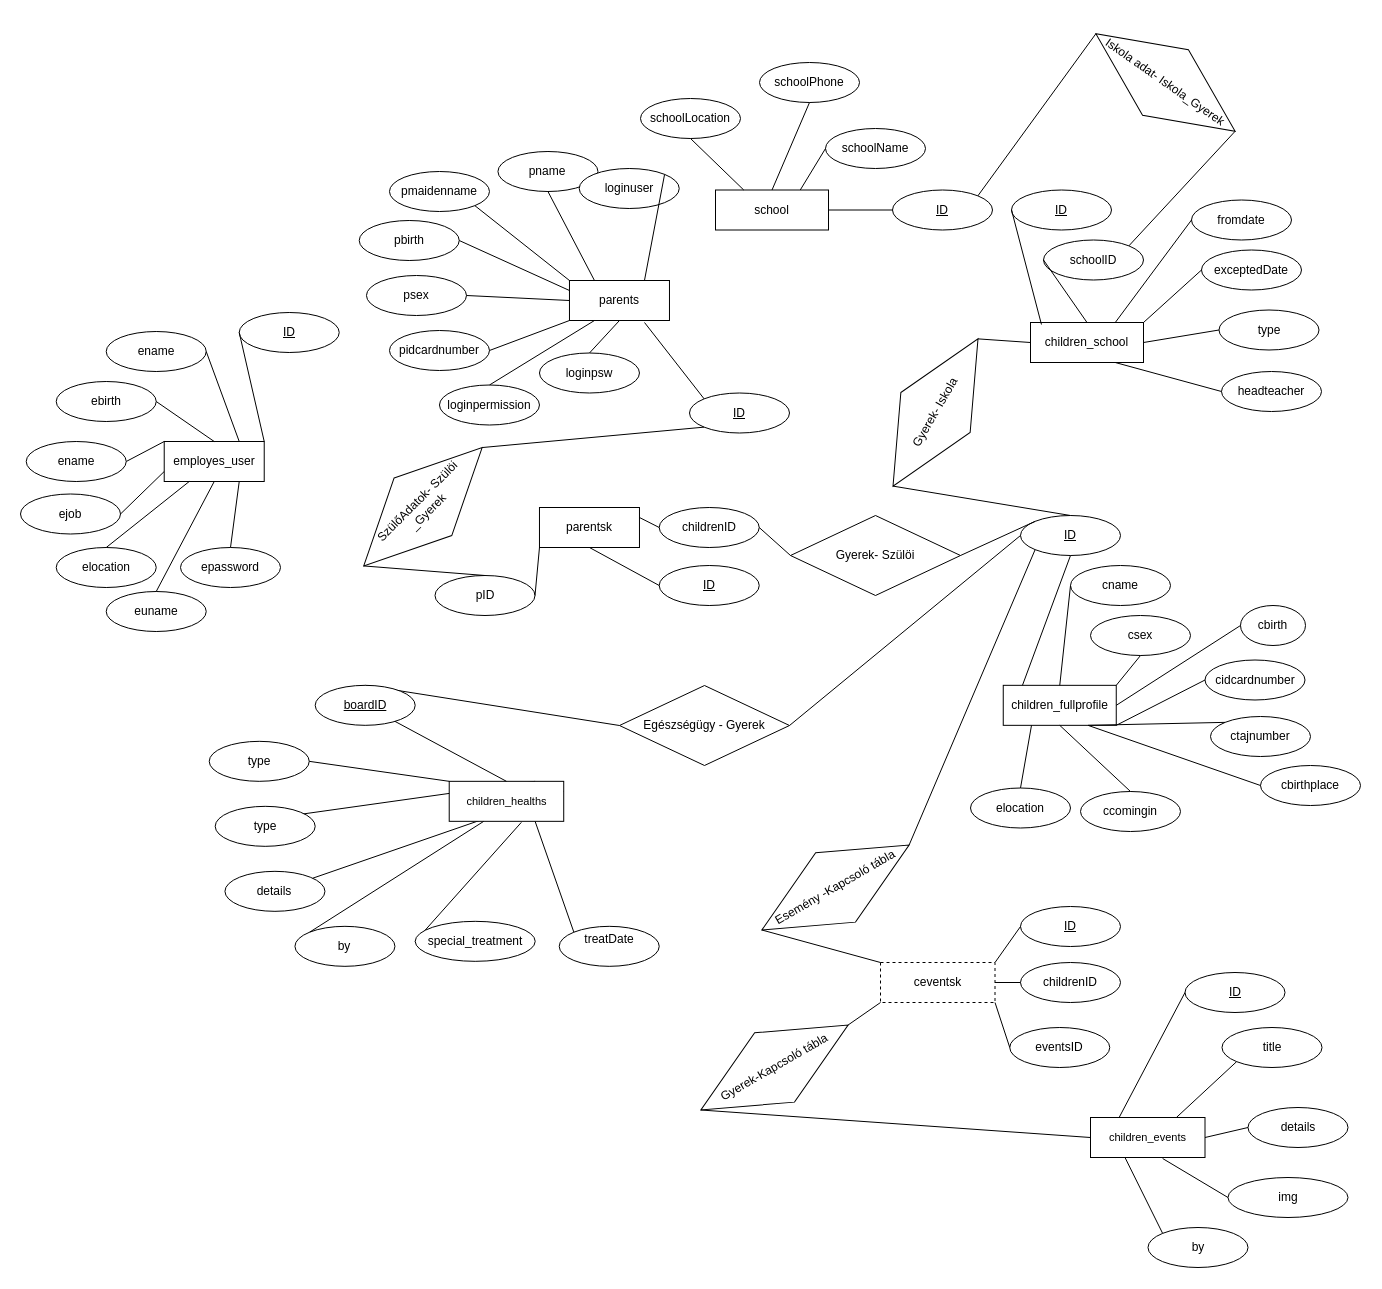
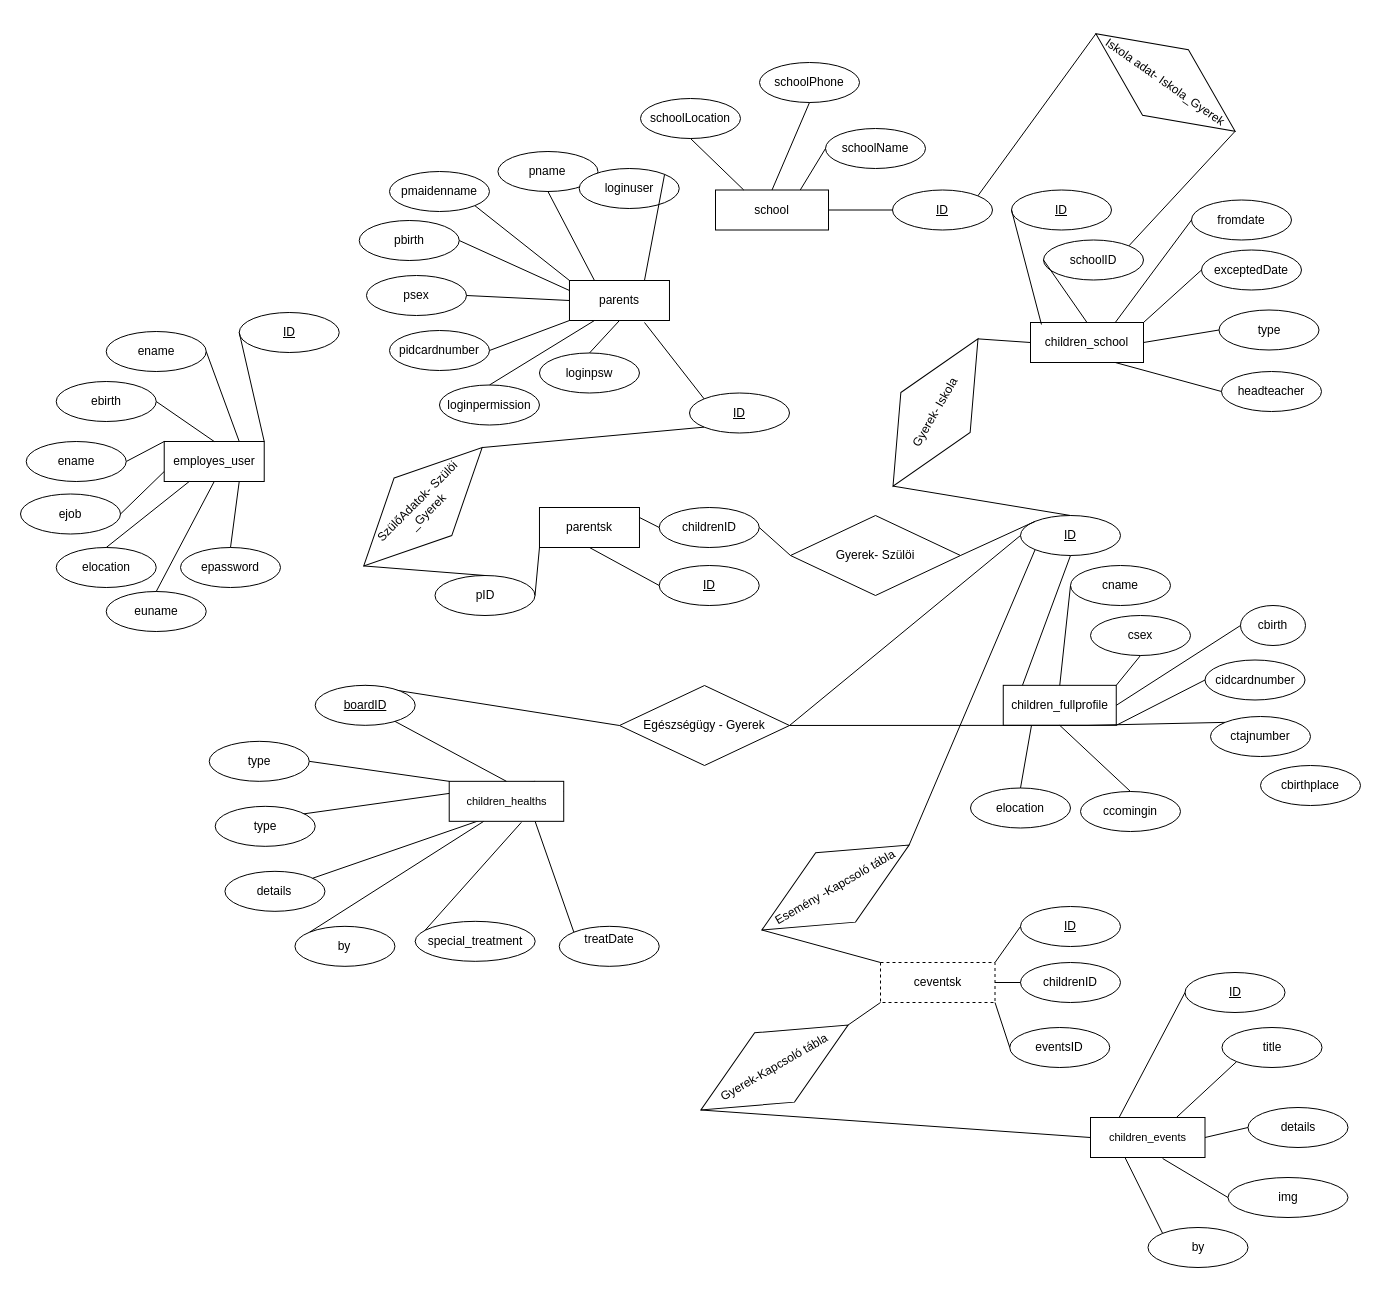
- <mxCell id="93" value="" style="endArrow=none;html=1;rounded=0;entryX=0;entryY=0.5;entryDx=0;entryDy=0;exitX=0.75;exitY=1;exitDx=0;exitDy=0;" parent="1" source="13" target="92" edge="1"><mxGeometry relative="1" as="geometry"><mxPoint x="1106.992" y="713.99" as="sourcePoint" /><mxPoint x="1294.645" y="718.688" as="targetPoint" /></mxGeometry></mxCell>
+ <mxCell id="93" value="" style="endArrow=none;html=1;rounded=0;exitX=0.75;exitY=1;exitDx=0;exitDy=0;" parent="1" source="13" target="85" edge="1"><mxGeometry relative="1" as="geometry"><mxPoint x="1106.992" y="713.99" as="sourcePoint" /><mxPoint x="1294.645" y="718.688" as="targetPoint" /></mxGeometry></mxCell>
